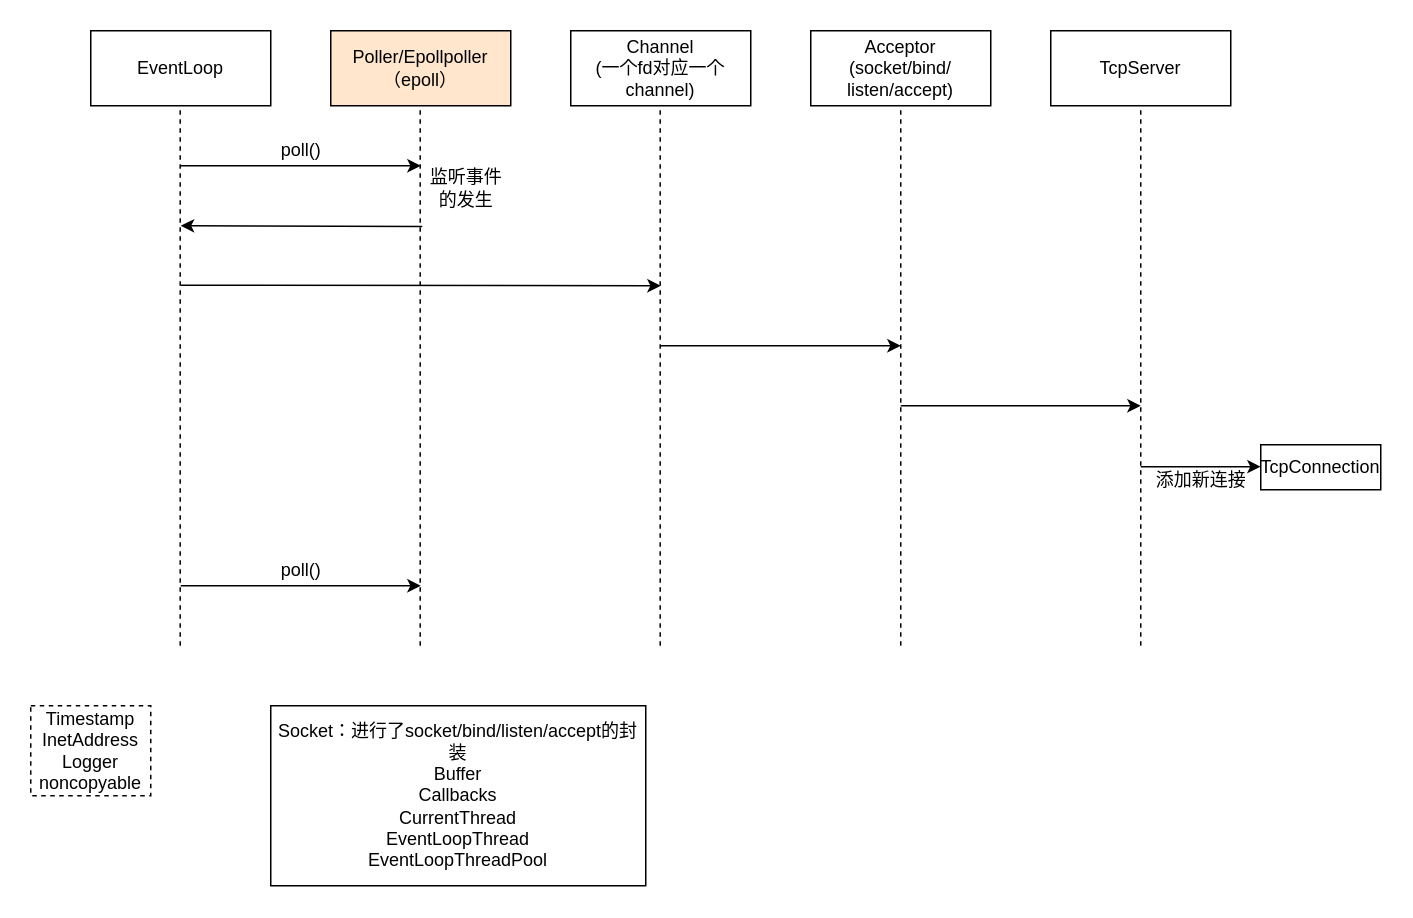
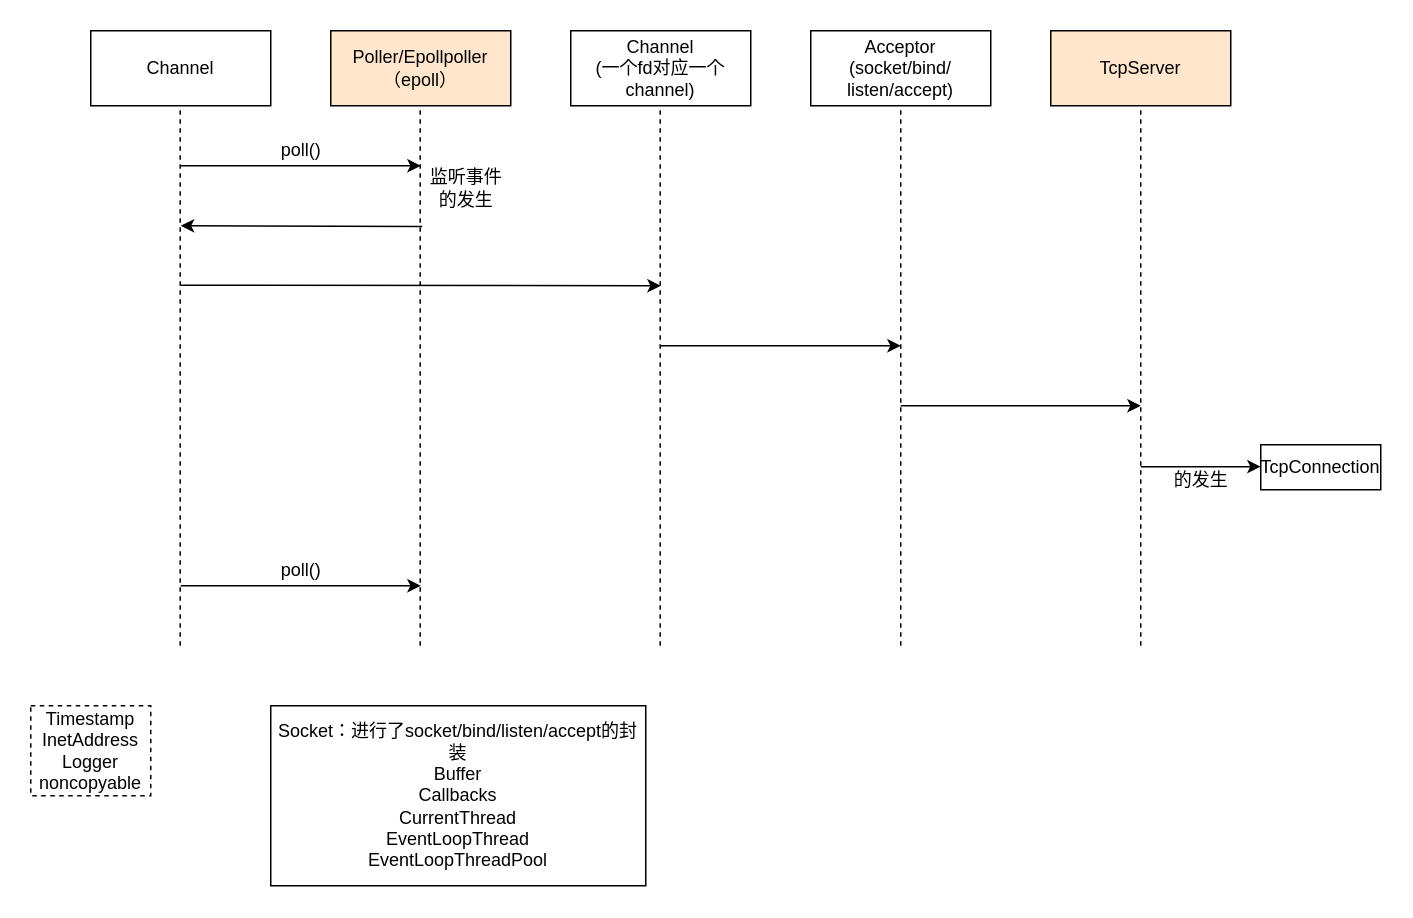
- <mxCell id="2" value="EventLoop" style="rounded=0;whiteSpace=wrap;html=1;" vertex="1" parent="1"><mxGeometry x="60" y="20" width="120" height="50" as="geometry" /></mxCell>
+ <mxCell id="2" value="Channel" style="rounded=0;whiteSpace=wrap;html=1;" vertex="1" parent="1"><mxGeometry x="60" y="20" width="120" height="50" as="geometry" /></mxCell>
- <mxCell id="15" value="TcpServer" style="rounded=0;whiteSpace=wrap;html=1;" vertex="1" parent="1"><mxGeometry x="700" y="20" width="120" height="50" as="geometry" /></mxCell>
+ <mxCell id="15" value="TcpServer" style="rounded=0;whiteSpace=wrap;html=1;fillColor=#ffe6cc;" vertex="1" parent="1"><mxGeometry x="700" y="20" width="120" height="50" as="geometry" /></mxCell>
- <mxCell id="23" value="添加新连接" style="text;html=1;resizable=0;autosize=1;align=center;verticalAlign=middle;points=[];fillColor=none;strokeColor=none;rounded=0;" vertex="1" parent="1"><mxGeometry x="760" y="310" width="80" height="20" as="geometry" /></mxCell>
+ <mxCell id="23" value="的发生" style="text;html=1;resizable=0;autosize=1;align=center;verticalAlign=middle;points=[];fillColor=none;strokeColor=none;rounded=0;" vertex="1" parent="1"><mxGeometry x="760" y="310" width="80" height="20" as="geometry" /></mxCell>
